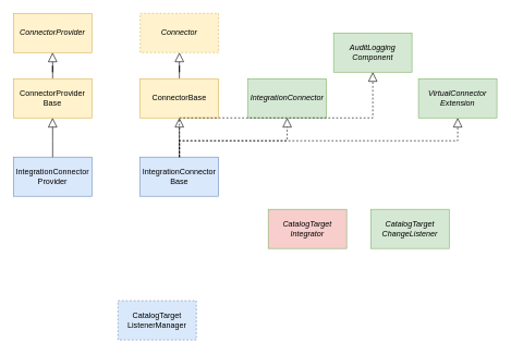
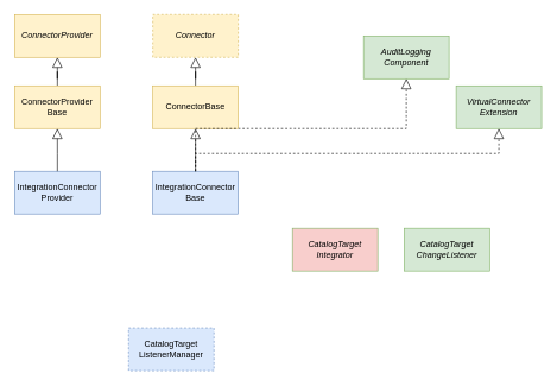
- <mxCell id="2" value="IntegrationConnector" style="rounded=0;whiteSpace=wrap;html=1;fontStyle=2;fillColor=#d5e8d4;strokeColor=#82b366;" vertex="1" parent="1"><mxGeometry x="379" y="120" width="120" height="60" as="geometry" /></mxCell>
- <mxCell id="14" style="edgeStyle=orthogonalEdgeStyle;rounded=0;orthogonalLoop=1;jettySize=auto;html=1;endArrow=block;endFill=0;strokeWidth=1;endSize=12;exitX=0.5;exitY=0;exitDx=0;exitDy=0;dashed=1;" edge="1" parent="1" source="3" target="2"><mxGeometry relative="1" as="geometry"><mxPoint x="284" y="250" as="sourcePoint" /><mxPoint x="284" y="190" as="targetPoint" /></mxGeometry></mxCell>
